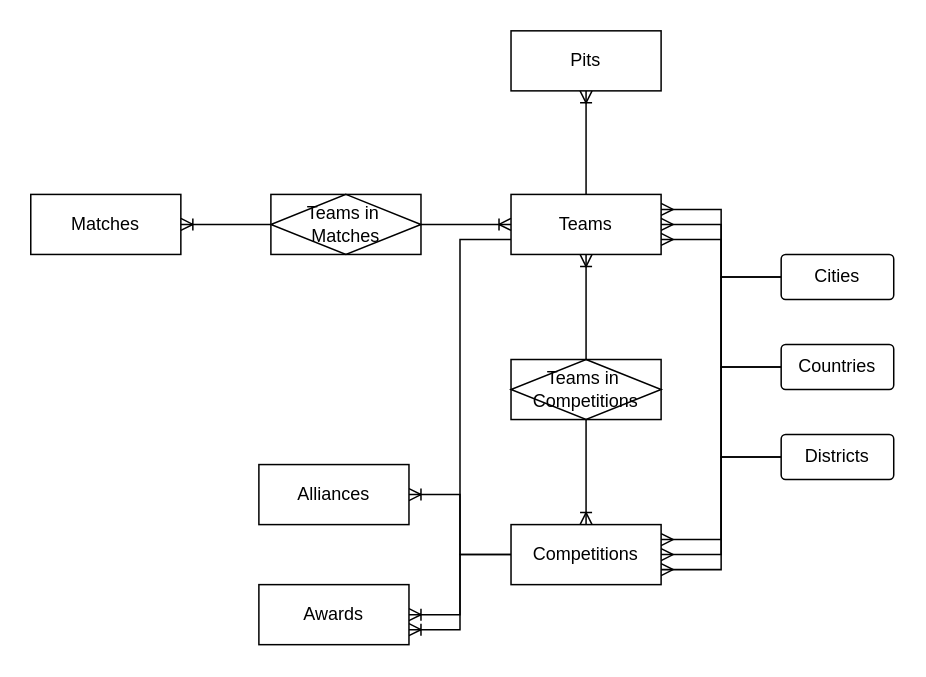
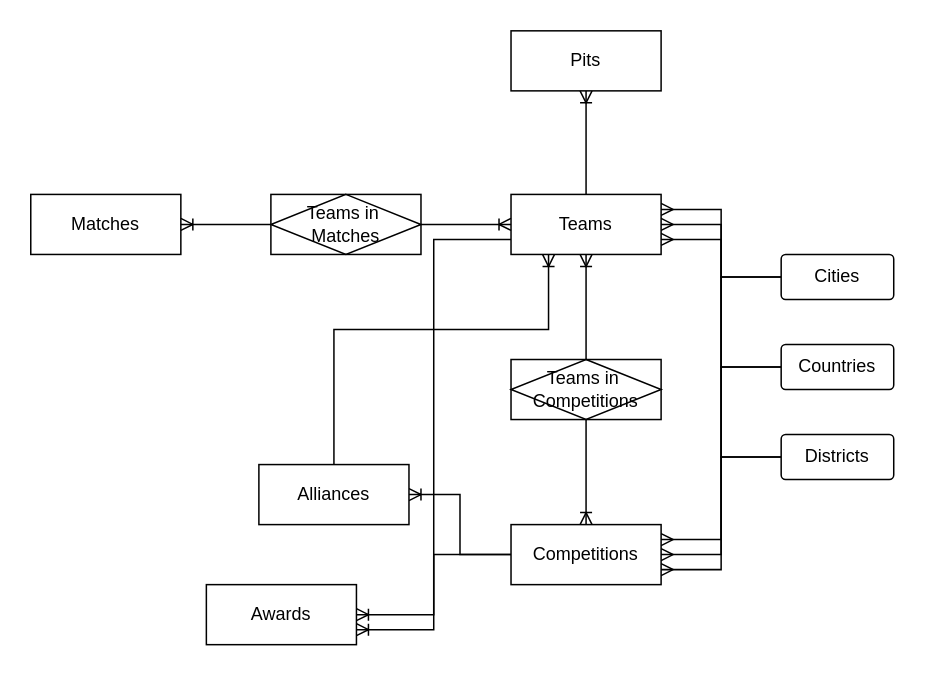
+ <mxCell id="26" style="edgeStyle=orthogonalEdgeStyle;rounded=0;orthogonalLoop=1;jettySize=auto;html=1;entryX=0.25;entryY=1;entryDx=0;entryDy=0;endArrow=ERoneToMany;endFill=0;" edge="1" parent="1" source="27" target="4"><mxGeometry relative="1" as="geometry"><Array as="points"><mxPoint x="222" y="219" /><mxPoint x="365" y="219" /></Array></mxGeometry></mxCell>
- <mxCell id="25" value="Awards" style="rounded=0;arcSize=10;whiteSpace=wrap;html=1;align=center;" vertex="1" parent="1"><mxGeometry x="172" y="389" width="100" height="40" as="geometry" /></mxCell>
+ <mxCell id="25" value="Awards" style="rounded=0;arcSize=10;whiteSpace=wrap;html=1;align=center;" vertex="1" parent="1"><mxGeometry x="137" y="389" width="100" height="40" as="geometry" /></mxCell>
